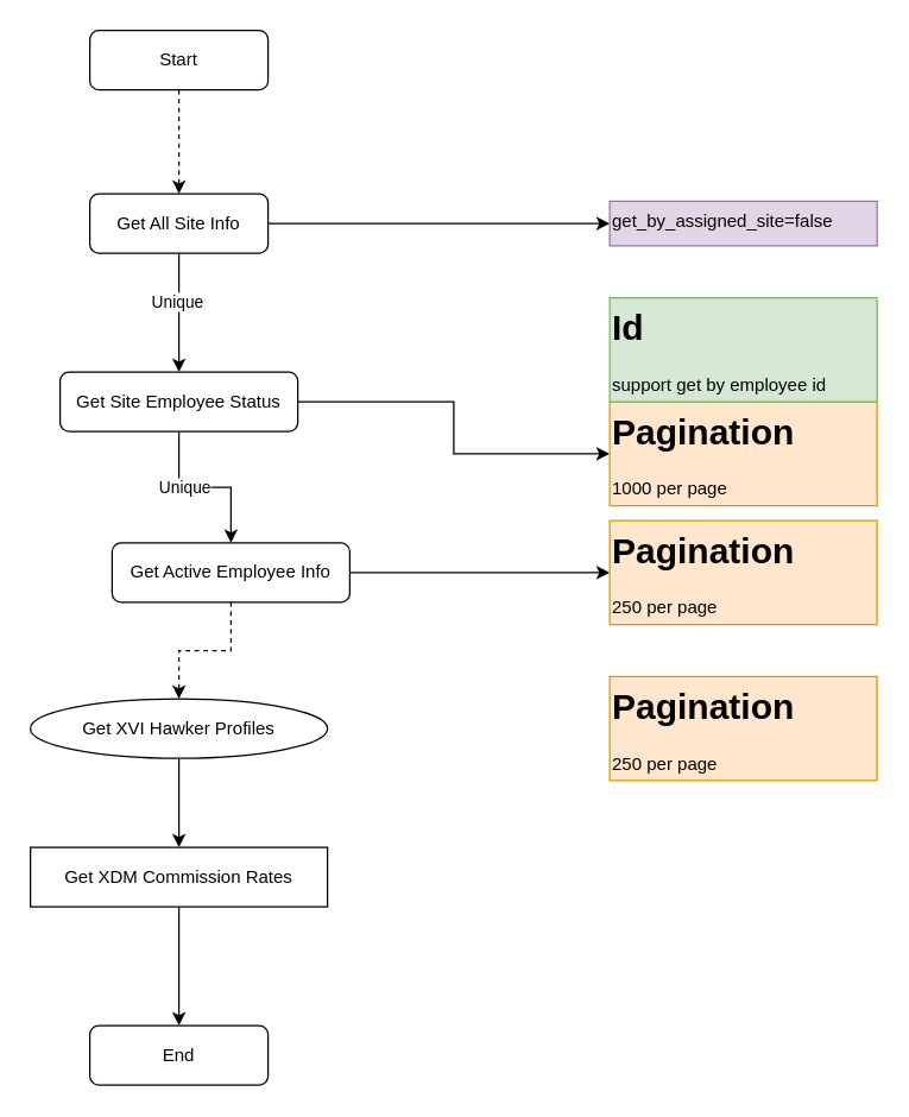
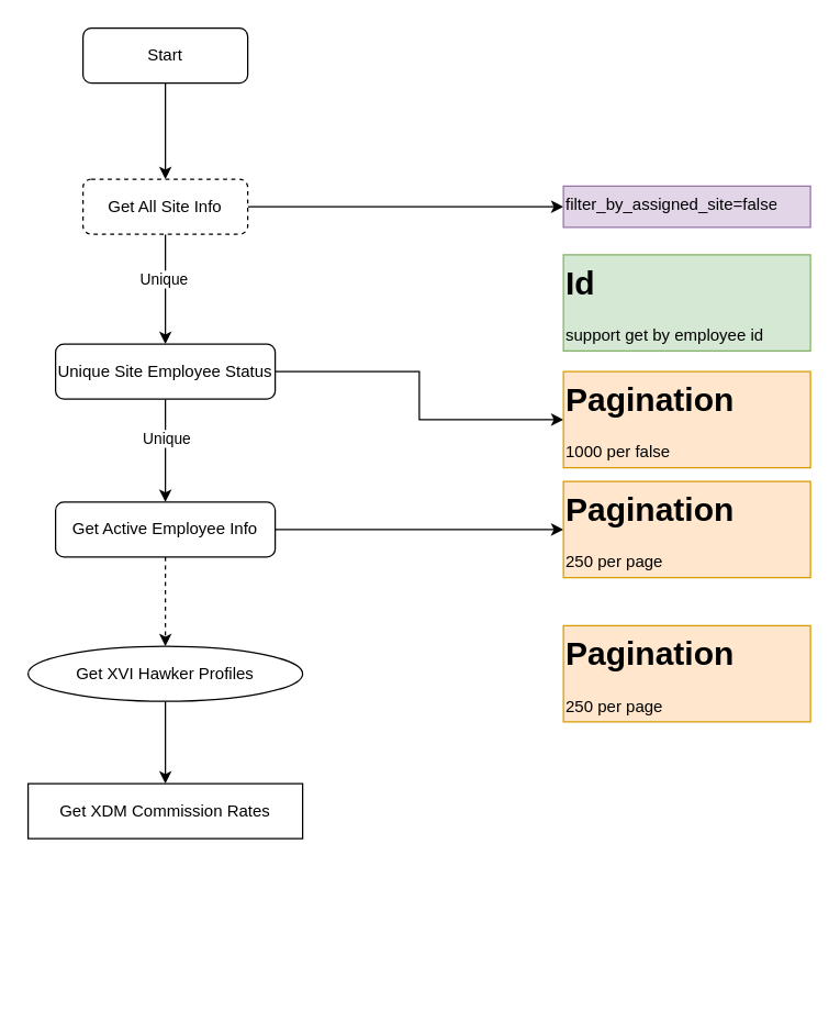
- <mxCell id="2" value="" style="edgeStyle=orthogonalEdgeStyle;rounded=0;orthogonalLoop=1;jettySize=auto;html=1;dashed=1;" parent="1" source="3" target="7" edge="1"><mxGeometry relative="1" as="geometry" /></mxCell>
+ <mxCell id="2" value="" style="edgeStyle=orthogonalEdgeStyle;rounded=0;orthogonalLoop=1;jettySize=auto;html=1;" parent="1" source="3" target="7" edge="1"><mxGeometry relative="1" as="geometry" /></mxCell>
- <mxCell id="22" value="get_by_assigned_site=false" style="text;html=1;whiteSpace=wrap;overflow=hidden;rounded=0;fillColor=#e1d5e7;strokeColor=#9673a6;" vertex="1" parent="1"><mxGeometry x="410" y="135" width="180" height="30" as="geometry" /></mxCell>
+ <mxCell id="22" value="filter_by_assigned_site=false" style="text;html=1;whiteSpace=wrap;overflow=hidden;rounded=0;fillColor=#e1d5e7;strokeColor=#9673a6;" vertex="1" parent="1"><mxGeometry x="410" y="135" width="180" height="30" as="geometry" /></mxCell>
- <mxCell id="7" value="Get All Site Info" style="rounded=1;whiteSpace=wrap;html=1;fontSize=12;glass=0;strokeWidth=1;shadow=0;" parent="1" vertex="1"><mxGeometry x="60" y="130" width="120" height="40" as="geometry" /></mxCell>
+ <mxCell id="7" value="Get All Site Info" style="rounded=1;whiteSpace=wrap;html=1;fontSize=12;glass=0;strokeWidth=1;shadow=0;dashed=1;" parent="1" vertex="1"><mxGeometry x="60" y="130" width="120" height="40" as="geometry" /></mxCell>
- <mxCell id="16" value="&lt;h1 style=&quot;margin-top: 0px;&quot;&gt;Id&lt;/h1&gt;&lt;p&gt;support get by employee id&lt;/p&gt;" style="text;html=1;whiteSpace=wrap;overflow=hidden;rounded=0;fillColor=#d5e8d4;strokeColor=#82b366;" vertex="1" parent="1"><mxGeometry x="410" y="200" width="180" height="70" as="geometry" /></mxCell>
+ <mxCell id="16" value="&lt;h1 style=&quot;margin-top: 0px;&quot;&gt;Id&lt;/h1&gt;&lt;p&gt;support get by employee id&lt;/p&gt;" style="text;html=1;whiteSpace=wrap;overflow=hidden;rounded=0;fillColor=#d5e8d4;strokeColor=#82b366;" vertex="1" parent="1"><mxGeometry x="410" y="185" width="180" height="70" as="geometry" /></mxCell>
- <mxCell id="11" value="Get Site Employee Status" style="rounded=1;whiteSpace=wrap;html=1;fontSize=12;glass=0;strokeWidth=1;shadow=0;" parent="1" vertex="1"><mxGeometry x="40" y="250" width="160" height="40" as="geometry" /></mxCell>
+ <mxCell id="11" value="Unique Site Employee Status" style="rounded=1;whiteSpace=wrap;html=1;fontSize=12;glass=0;strokeWidth=1;shadow=0;" parent="1" vertex="1"><mxGeometry x="40" y="250" width="160" height="40" as="geometry" /></mxCell>
- <mxCell id="15" value="&lt;h1 style=&quot;margin-top: 0px;&quot;&gt;Pagination&lt;/h1&gt;&lt;p&gt;1000 per page&lt;/p&gt;" style="text;html=1;whiteSpace=wrap;overflow=hidden;rounded=0;fillColor=#ffe6cc;strokeColor=#d79b00;" parent="1" vertex="1"><mxGeometry x="410" y="270" width="180" height="70" as="geometry" /></mxCell>
+ <mxCell id="15" value="&lt;h1 style=&quot;margin-top: 0px;&quot;&gt;Pagination&lt;/h1&gt;&lt;p&gt;1000 per false&lt;/p&gt;" style="text;html=1;whiteSpace=wrap;overflow=hidden;rounded=0;fillColor=#ffe6cc;strokeColor=#d79b00;" parent="1" vertex="1"><mxGeometry x="410" y="270" width="180" height="70" as="geometry" /></mxCell>
- <mxCell id="21" value="Get Active Employee Info" style="rounded=1;whiteSpace=wrap;html=1;fontSize=12;glass=0;strokeWidth=1;shadow=0;" vertex="1" parent="1"><mxGeometry x="75" y="365" width="160" height="40" as="geometry" /></mxCell>
+ <mxCell id="21" value="Get Active Employee Info" style="rounded=1;whiteSpace=wrap;html=1;fontSize=12;glass=0;strokeWidth=1;shadow=0;" vertex="1" parent="1"><mxGeometry x="40" y="365" width="160" height="40" as="geometry" /></mxCell>
- <mxCell id="17" style="edgeStyle=orthogonalEdgeStyle;rounded=0;orthogonalLoop=1;jettySize=auto;html=1;exitX=0.5;exitY=1;exitDx=0;exitDy=0;" edge="1" parent="1" source="18" target="12"><mxGeometry relative="1" as="geometry" /></mxCell>
- <mxCell id="12" value="End" style="rounded=1;whiteSpace=wrap;html=1;fontSize=12;glass=0;strokeWidth=1;shadow=0;" parent="1" vertex="1"><mxGeometry x="60" y="690" width="120" height="40" as="geometry" /></mxCell>
